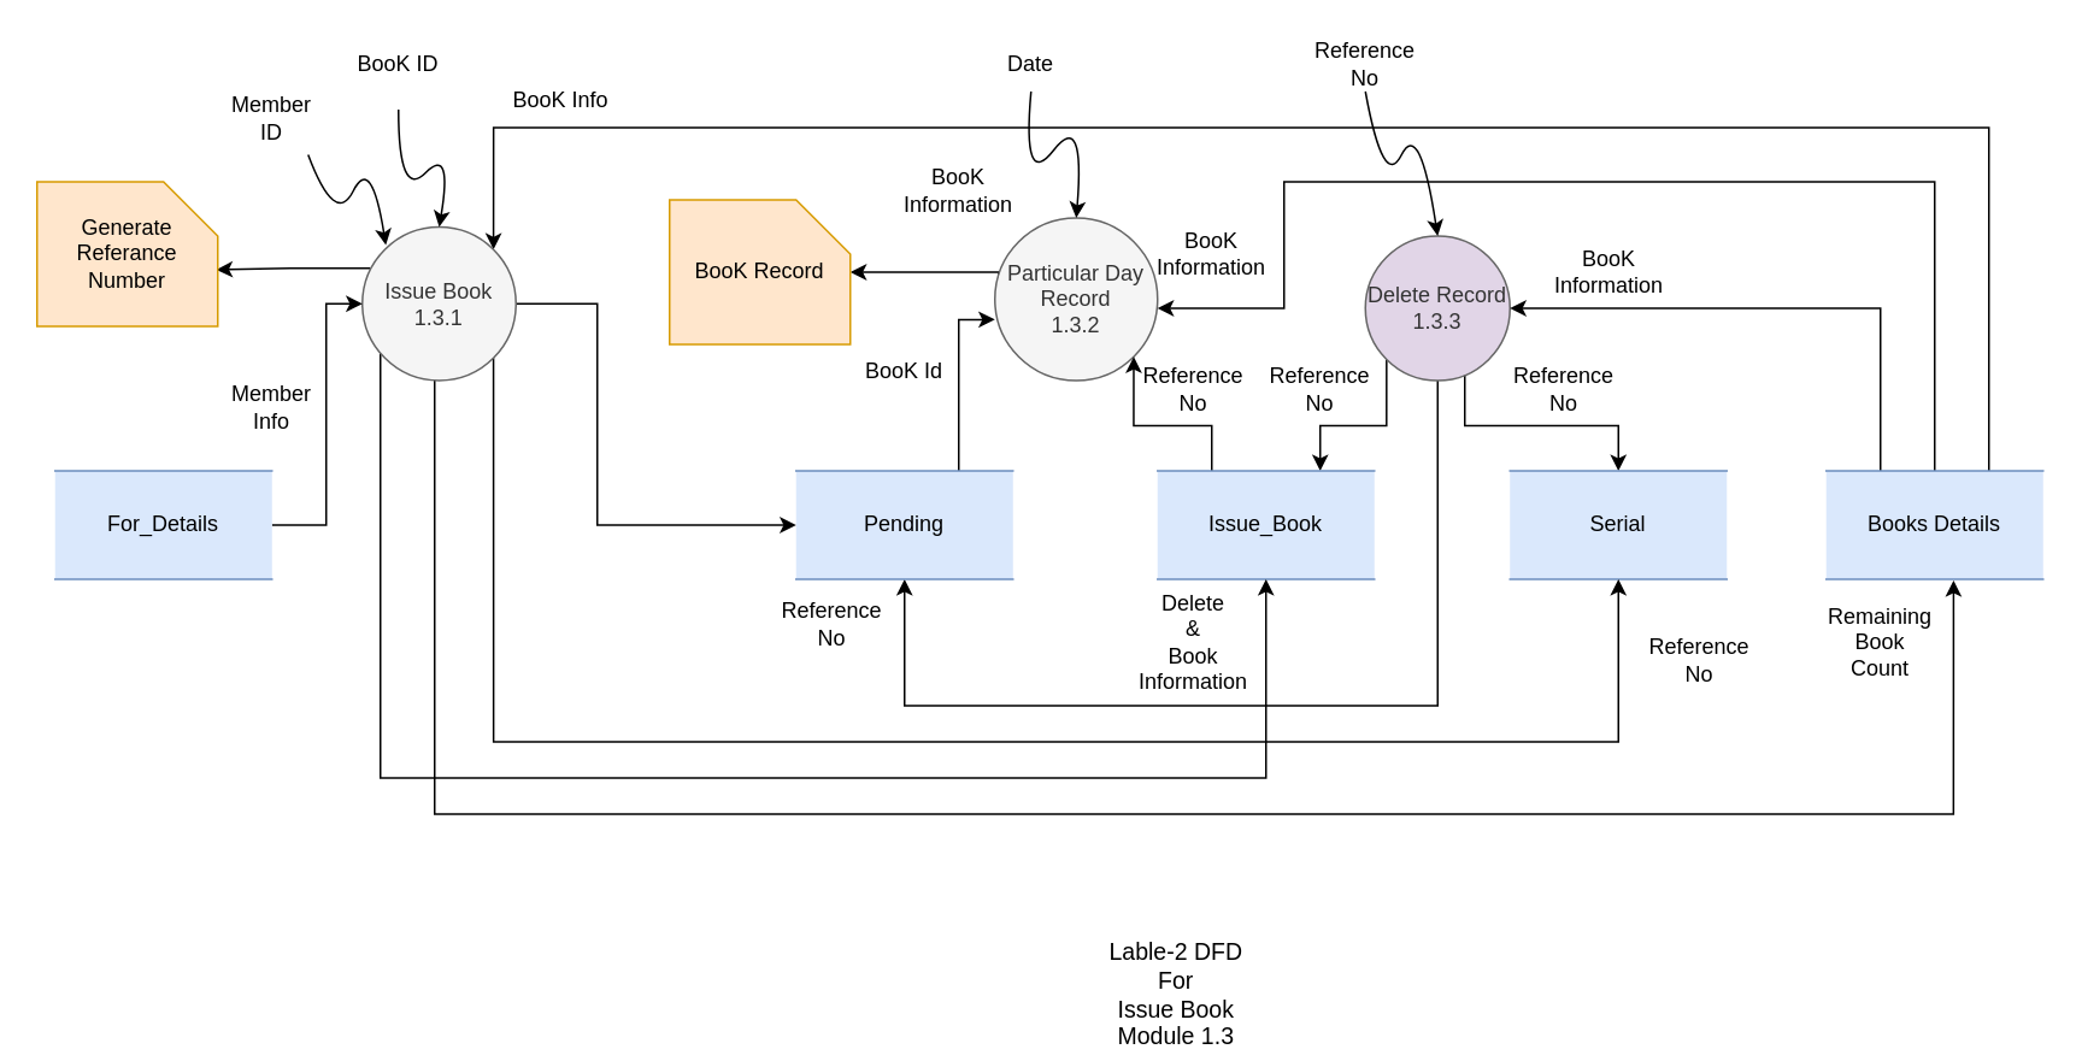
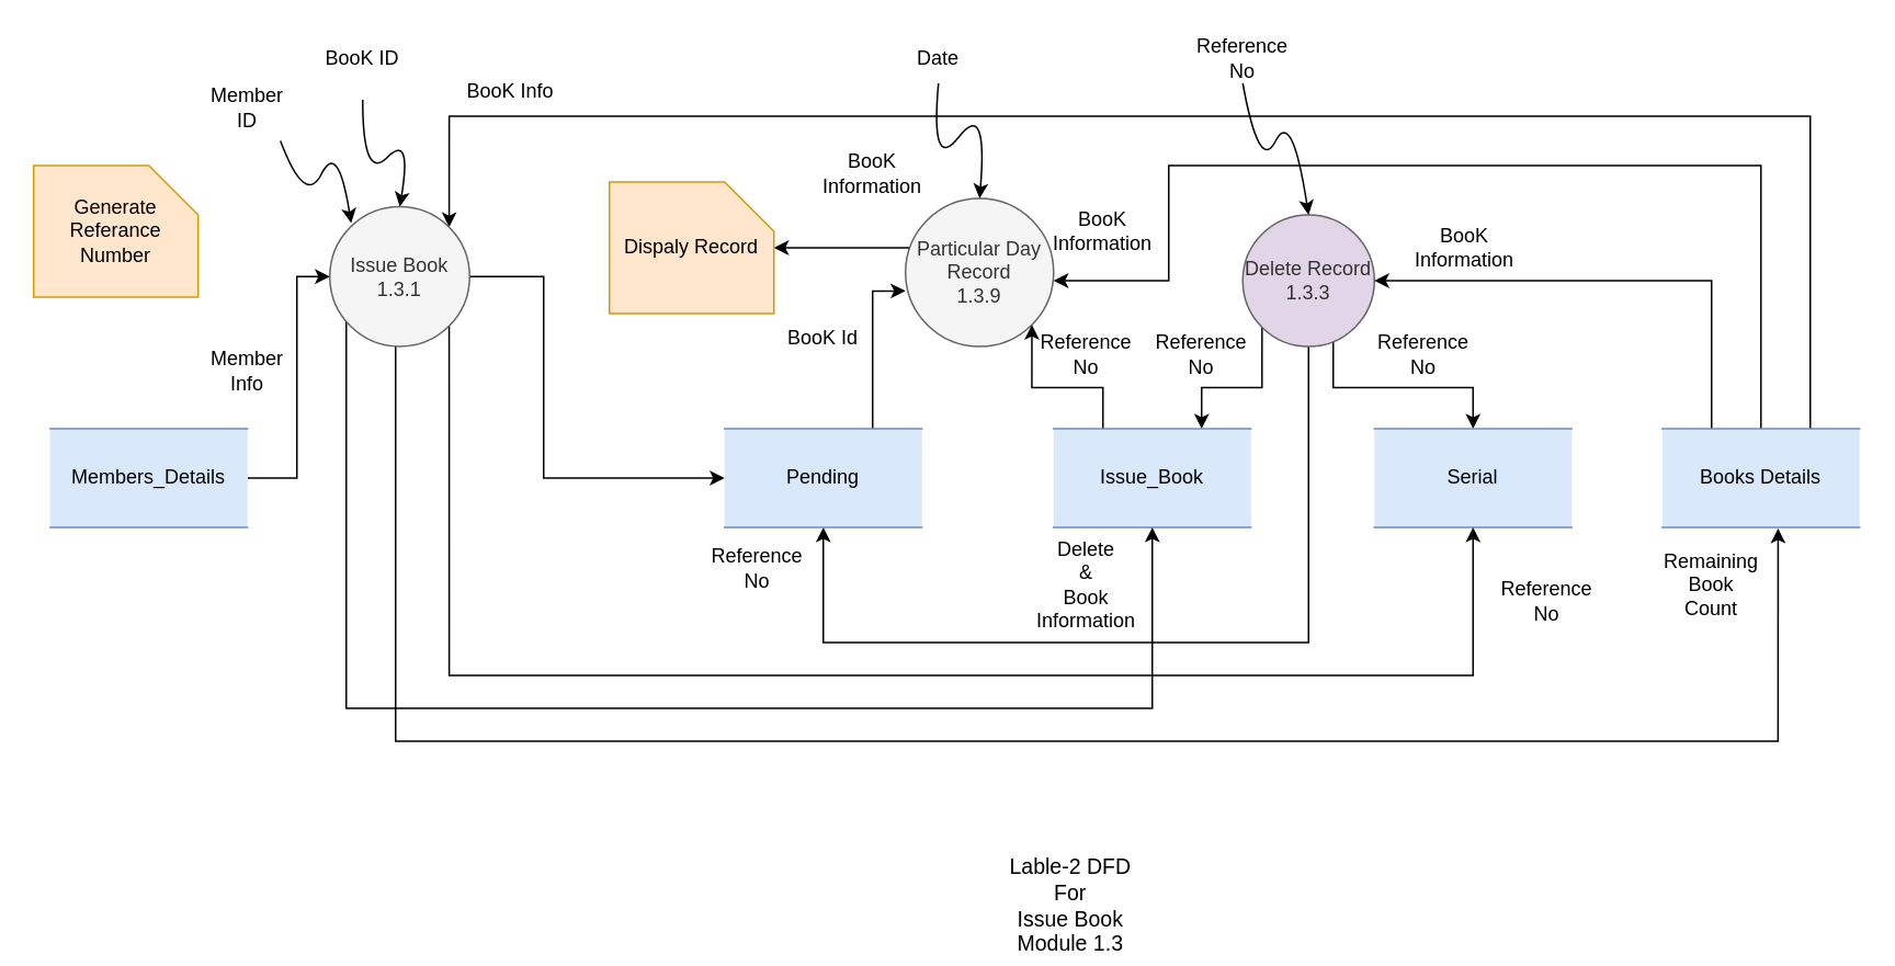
- <mxCell id="34" style="edgeStyle=orthogonalEdgeStyle;rounded=0;orthogonalLoop=1;jettySize=auto;html=1;exitX=0.052;exitY=0.268;exitDx=0;exitDy=0;exitPerimeter=0;entryX=0.608;entryY=0.008;entryDx=0;entryDy=0;entryPerimeter=0;" parent="1" source="35" target="45" edge="1"><mxGeometry relative="1" as="geometry"><mxPoint x="70" y="148" as="targetPoint" /><Array as="points" /></mxGeometry></mxCell>
- <mxCell id="19" value="BooK Record&lt;br&gt;" style="shape=card;whiteSpace=wrap;html=1;direction=south;fillColor=#ffe6cc;strokeColor=#d79b00;" parent="1" vertex="1"><mxGeometry x="370" y="110" width="100" height="80" as="geometry" /></mxCell>
+ <mxCell id="19" value="Dispaly Record&lt;br&gt;" style="shape=card;whiteSpace=wrap;html=1;direction=south;fillColor=#ffe6cc;strokeColor=#d79b00;" parent="1" vertex="1"><mxGeometry x="370" y="110" width="100" height="80" as="geometry" /></mxCell>
- <mxCell id="3" value="Particular Day&lt;br&gt;Record&lt;br&gt;1.3.2" style="ellipse;whiteSpace=wrap;html=1;aspect=fixed;fillColor=#f5f5f5;fontColor=#333333;strokeColor=#666666;" parent="1" vertex="1"><mxGeometry x="550" y="120" width="90" height="90" as="geometry" /></mxCell>
+ <mxCell id="3" value="Particular Day&lt;br&gt;Record&lt;br&gt;1.3.9" style="ellipse;whiteSpace=wrap;html=1;aspect=fixed;fillColor=#f5f5f5;fontColor=#333333;strokeColor=#666666;" parent="1" vertex="1"><mxGeometry x="550" y="120" width="90" height="90" as="geometry" /></mxCell>
- <mxCell id="43" value="&lt;span style=&quot;&quot;&gt;For_Details&lt;/span&gt;" style="shape=partialRectangle;whiteSpace=wrap;html=1;left=0;right=0;fillColor=#dae8fc;strokeColor=#6c8ebf;" parent="1" vertex="1"><mxGeometry x="30" y="260" width="120" height="60" as="geometry" /></mxCell>
+ <mxCell id="43" value="&lt;span style=&quot;&quot;&gt;Members_Details&lt;/span&gt;" style="shape=partialRectangle;whiteSpace=wrap;html=1;left=0;right=0;fillColor=#dae8fc;strokeColor=#6c8ebf;" parent="1" vertex="1"><mxGeometry x="30" y="260" width="120" height="60" as="geometry" /></mxCell>
